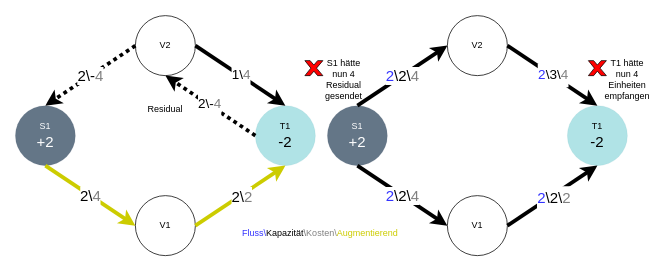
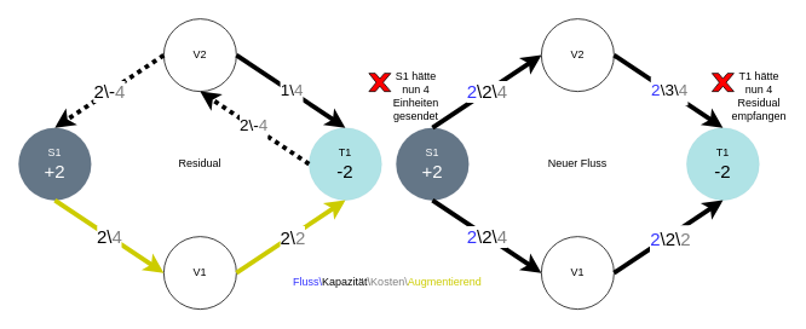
- <mxCell id="25" value="S1 hätte nun 4 Residual gesendet" style="text;html=1;strokeColor=none;fillColor=none;align=center;verticalAlign=middle;whiteSpace=wrap;rounded=0;" vertex="1" parent="1"><mxGeometry x="428" y="90" width="60" height="30" as="geometry" /></mxCell>
+ <mxCell id="25" value="S1 hätte nun 4 Einheiten gesendet" style="text;html=1;strokeColor=none;fillColor=none;align=center;verticalAlign=middle;whiteSpace=wrap;rounded=0;" vertex="1" parent="1"><mxGeometry x="428" y="90" width="60" height="30" as="geometry" /></mxCell>
- <mxCell id="23" value="T1 hätte nun 4 Einheiten empfangen" style="text;html=1;strokeColor=none;fillColor=none;align=center;verticalAlign=middle;whiteSpace=wrap;rounded=0;" vertex="1" parent="1"><mxGeometry x="806" y="90" width="60" height="30" as="geometry" /></mxCell>
+ <mxCell id="23" value="T1 hätte nun 4 Residual empfangen" style="text;html=1;strokeColor=none;fillColor=none;align=center;verticalAlign=middle;whiteSpace=wrap;rounded=0;" vertex="1" parent="1"><mxGeometry x="806" y="90" width="60" height="30" as="geometry" /></mxCell>
- <mxCell id="20" value="Residual" style="text;html=1;strokeColor=none;fillColor=none;align=center;verticalAlign=middle;whiteSpace=wrap;rounded=0;" vertex="1" parent="1"><mxGeometry x="190" y="130" width="60" height="30" as="geometry" /></mxCell>
+ <mxCell id="20" value="Residual" style="text;html=1;strokeColor=none;fillColor=none;align=center;verticalAlign=middle;whiteSpace=wrap;rounded=0;" vertex="1" parent="1"><mxGeometry x="190" y="165" width="60" height="30" as="geometry" /></mxCell>
+ <mxCell id="21" value="Neuer Fluss" style="text;html=1;strokeColor=none;fillColor=none;align=center;verticalAlign=middle;whiteSpace=wrap;rounded=0;" vertex="1" parent="1"><mxGeometry x="586" y="165" width="100" height="30" as="geometry" /></mxCell>
